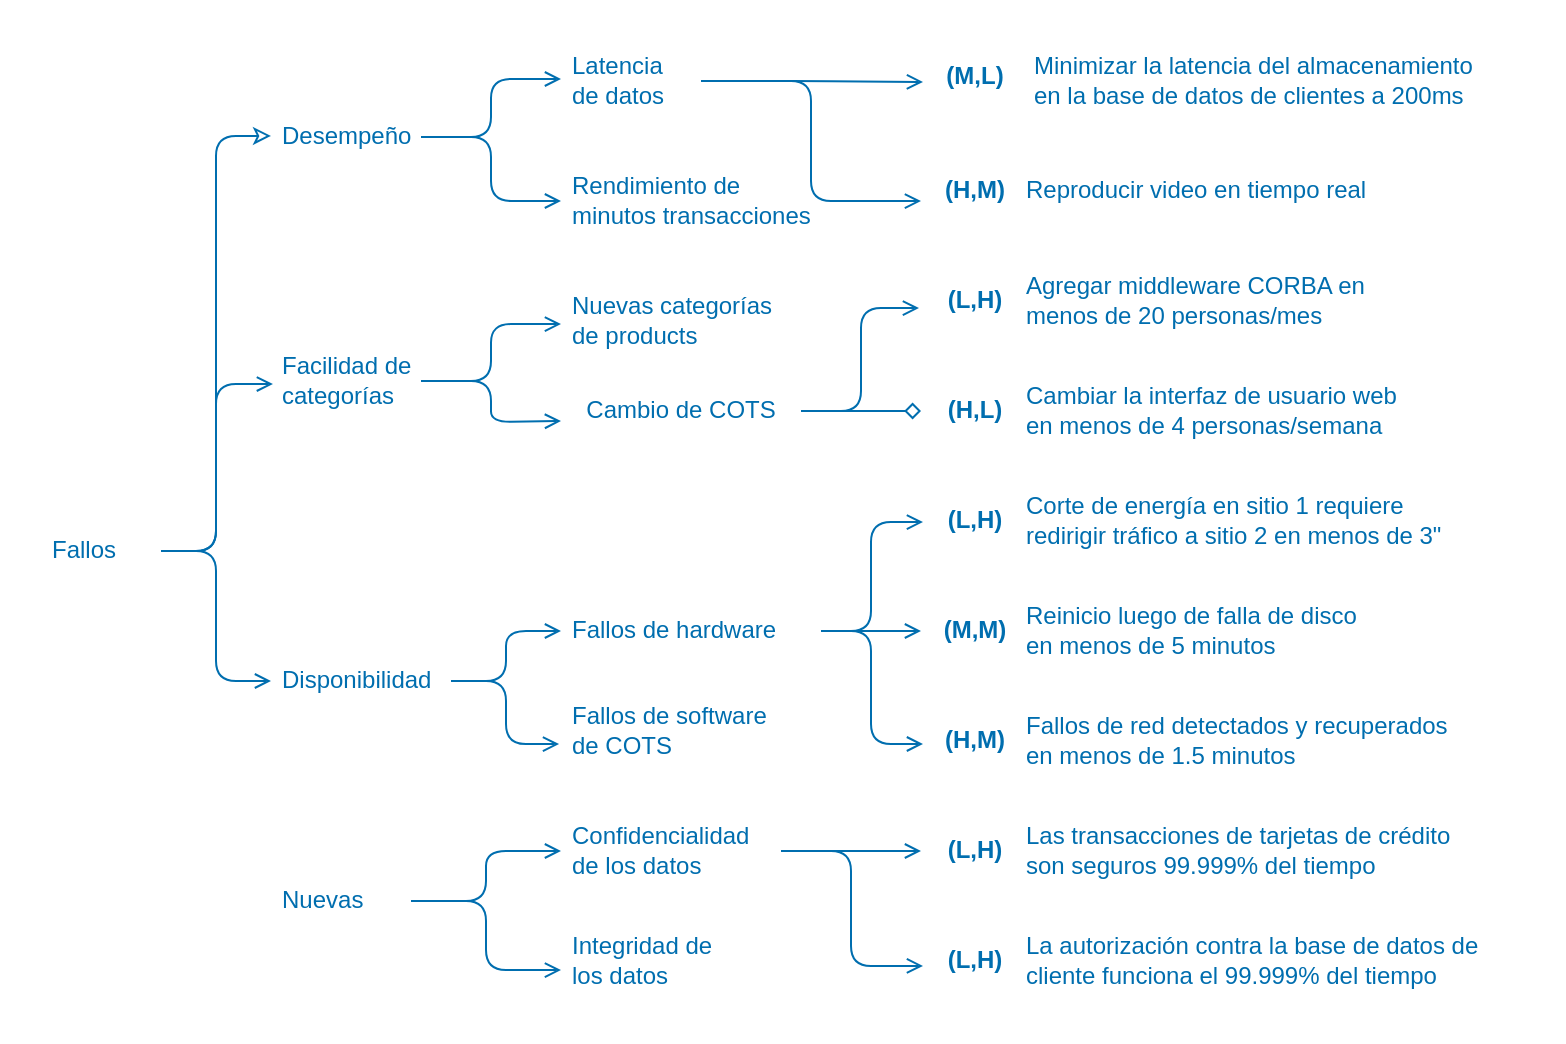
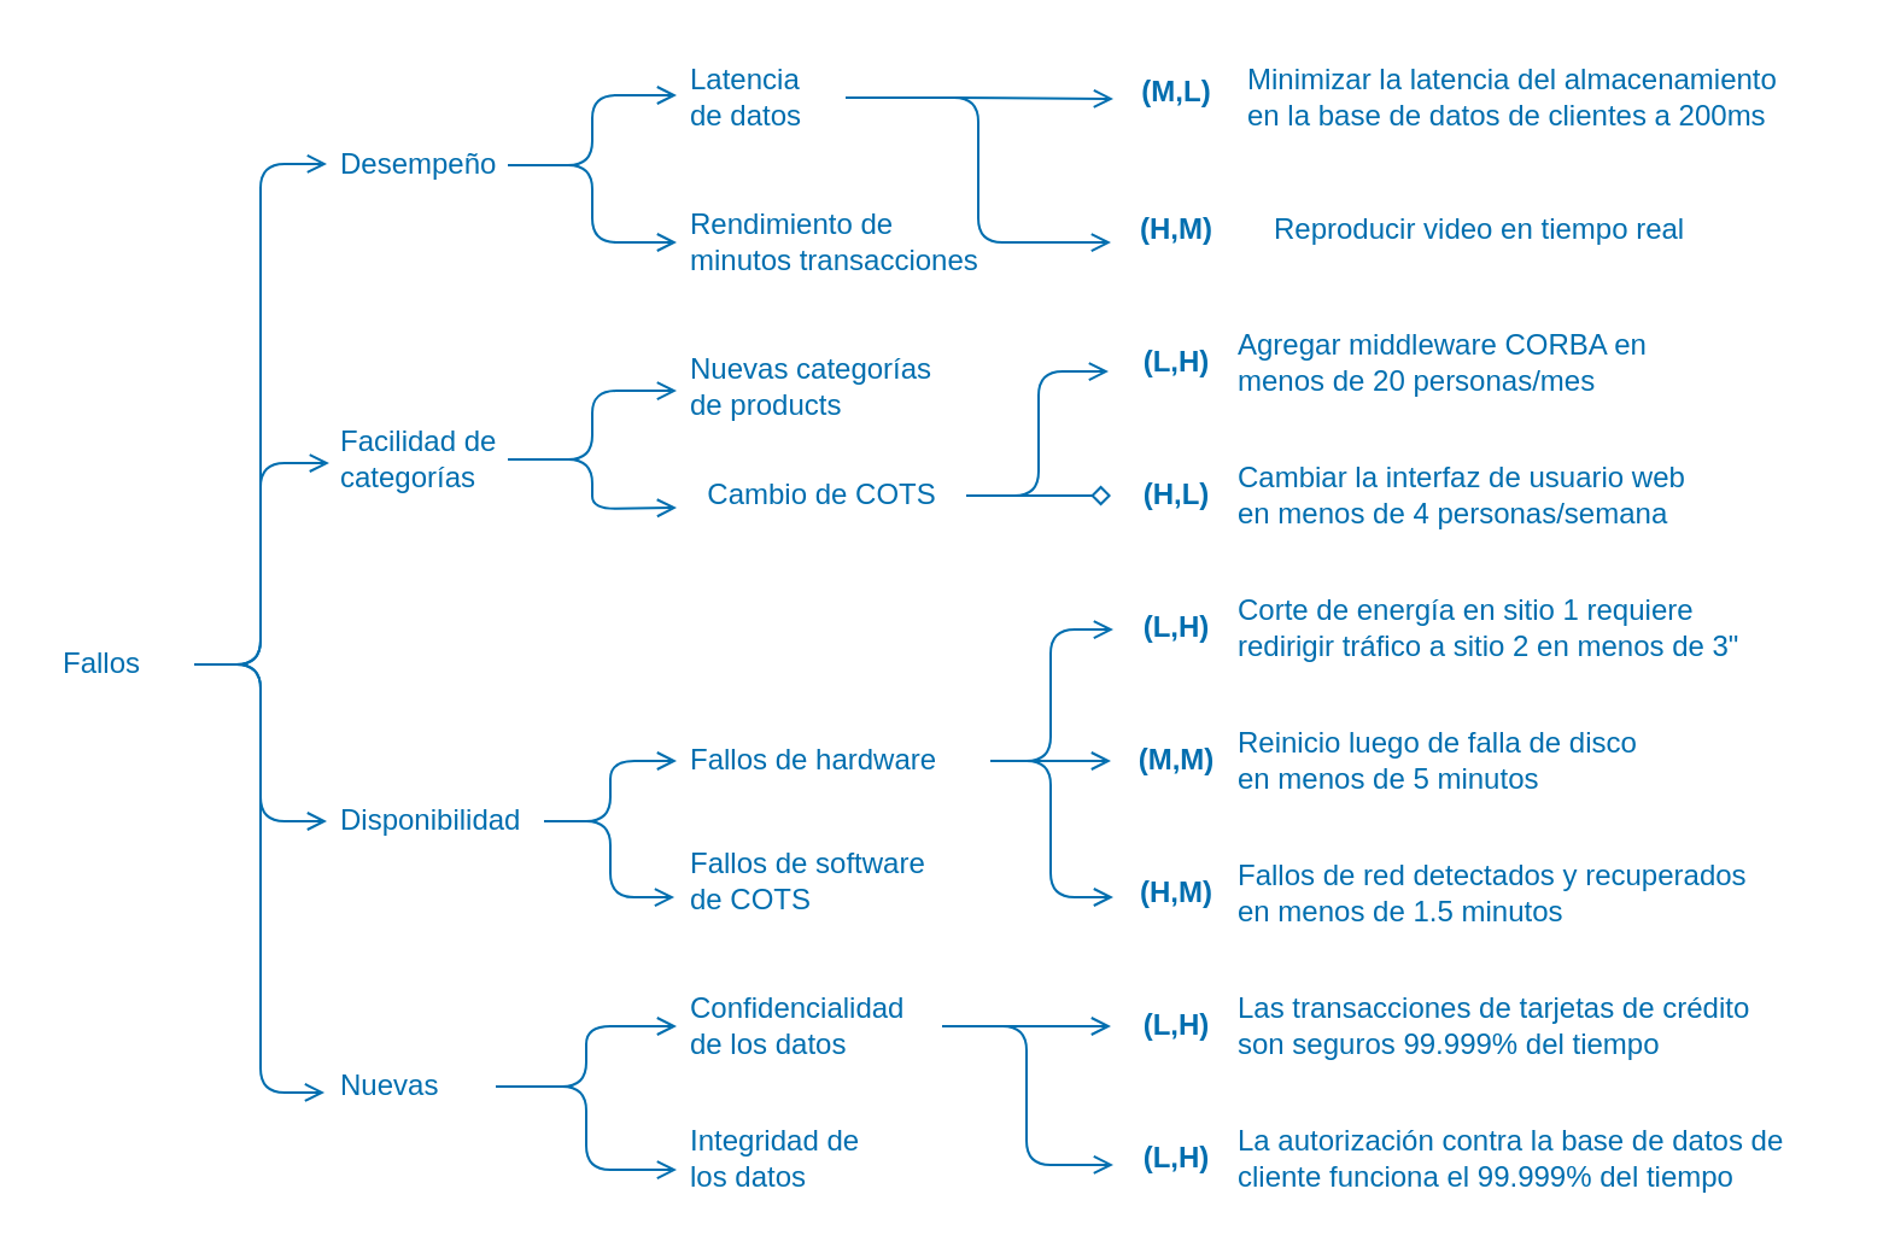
- <mxCell id="50" style="edgeStyle=orthogonalEdgeStyle;html=1;endArrow=classic;endFill=0;spacingLeft=4;fontColor=#006EAF;strokeColor=#006EAF;entryX=0;entryY=0.483;entryDx=0;entryDy=0;entryPerimeter=0;" parent="1" source="2" target="4" edge="1"><mxGeometry relative="1" as="geometry"><mxPoint x="240" y="350" as="sourcePoint" /><mxPoint x="290" y="325" as="targetPoint" /></mxGeometry></mxCell>
+ <mxCell id="50" style="edgeStyle=orthogonalEdgeStyle;html=1;endArrow=open;endFill=0;spacingLeft=4;fontColor=#006EAF;strokeColor=#006EAF;entryX=0;entryY=0.483;entryDx=0;entryDy=0;entryPerimeter=0;" parent="1" source="2" target="4" edge="1"><mxGeometry relative="1" as="geometry"><mxPoint x="240" y="350" as="sourcePoint" /><mxPoint x="290" y="325" as="targetPoint" /></mxGeometry></mxCell>
- <mxCell id="25" value="Reproducir video en tiempo real&lt;br&gt;" style="text;html=1;align=left;verticalAlign=middle;resizable=0;points=[];autosize=1;strokeColor=none;fillColor=none;fontColor=#006EAF;" parent="1" vertex="1"><mxGeometry x="511" y="80" width="190" height="30" as="geometry" /></mxCell>
+ <mxCell id="25" value="Reproducir video en tiempo real&lt;br&gt;" style="text;html=1;align=left;verticalAlign=middle;resizable=0;points=[];autosize=1;strokeColor=none;fillColor=none;fontColor=#006EAF;" parent="1" vertex="1"><mxGeometry x="526" y="80" width="190" height="30" as="geometry" /></mxCell>
+ <mxCell id="53" style="edgeStyle=orthogonalEdgeStyle;html=1;endArrow=open;endFill=0;spacingLeft=4;fontColor=#006EAF;strokeColor=#006EAF;entryX=-0.014;entryY=0.583;entryDx=0;entryDy=0;entryPerimeter=0;exitX=1;exitY=0.5;exitDx=0;exitDy=0;" parent="1" source="2" target="7" edge="1"><mxGeometry relative="1" as="geometry"><mxPoint x="90" y="245" as="sourcePoint" /><mxPoint x="150" y="350" as="targetPoint" /></mxGeometry></mxCell>
